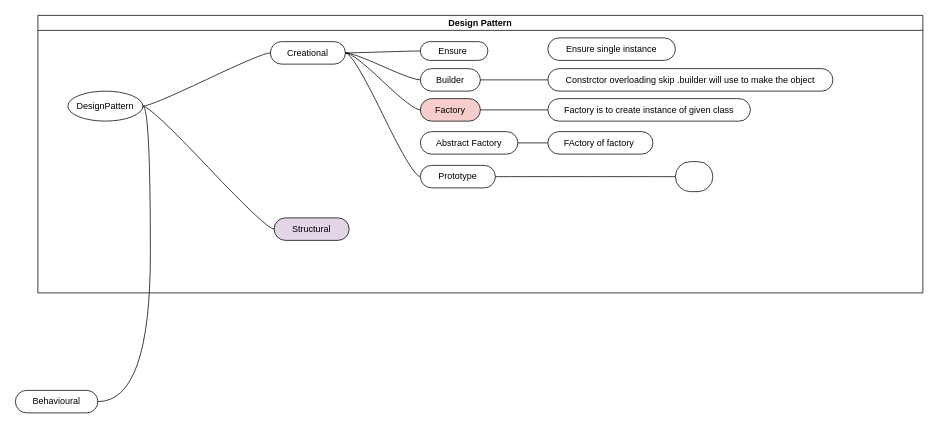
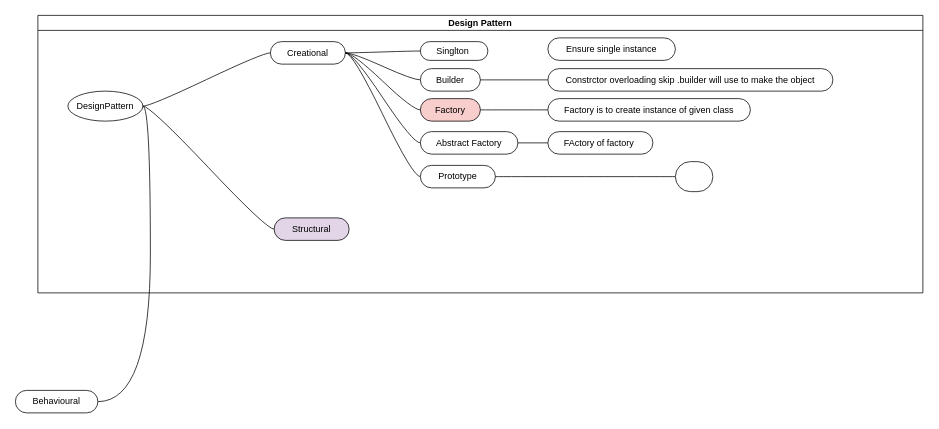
- <mxCell id="9" value="Ensure&amp;nbsp;" style="whiteSpace=wrap;html=1;rounded=1;arcSize=50;align=center;verticalAlign=middle;strokeWidth=1;autosize=1;spacing=4;treeFolding=1;treeMoving=1;newEdgeStyle={&quot;edgeStyle&quot;:&quot;entityRelationEdgeStyle&quot;,&quot;startArrow&quot;:&quot;none&quot;,&quot;endArrow&quot;:&quot;none&quot;,&quot;segment&quot;:10,&quot;curved&quot;:1,&quot;sourcePerimeterSpacing&quot;:0,&quot;targetPerimeterSpacing&quot;:0};" parent="2" vertex="1"><mxGeometry x="510" y="35" width="90" height="25" as="geometry" /></mxCell>
+ <mxCell id="9" value="Singlton&amp;nbsp;" style="whiteSpace=wrap;html=1;rounded=1;arcSize=50;align=center;verticalAlign=middle;strokeWidth=1;autosize=1;spacing=4;treeFolding=1;treeMoving=1;newEdgeStyle={&quot;edgeStyle&quot;:&quot;entityRelationEdgeStyle&quot;,&quot;startArrow&quot;:&quot;none&quot;,&quot;endArrow&quot;:&quot;none&quot;,&quot;segment&quot;:10,&quot;curved&quot;:1,&quot;sourcePerimeterSpacing&quot;:0,&quot;targetPerimeterSpacing&quot;:0};" parent="2" vertex="1"><mxGeometry x="510" y="35" width="90" height="25" as="geometry" /></mxCell>
+ <mxCell id="14" value="" style="edgeStyle=entityRelationEdgeStyle;startArrow=none;endArrow=none;segment=10;curved=1;sourcePerimeterSpacing=0;targetPerimeterSpacing=0;" edge="1" target="15" source="6" parent="2"><mxGeometry relative="1" as="geometry"><mxPoint x="200" y="151" as="sourcePoint" /></mxGeometry></mxCell>
